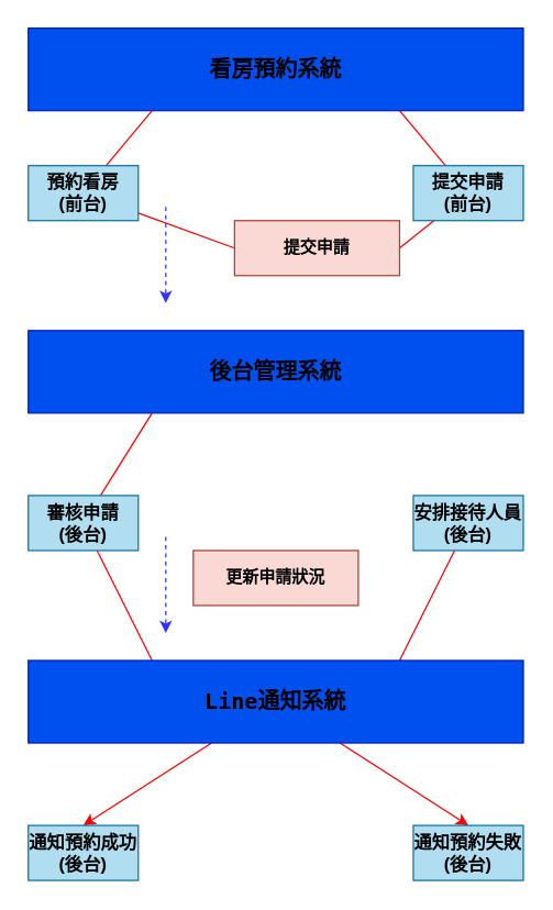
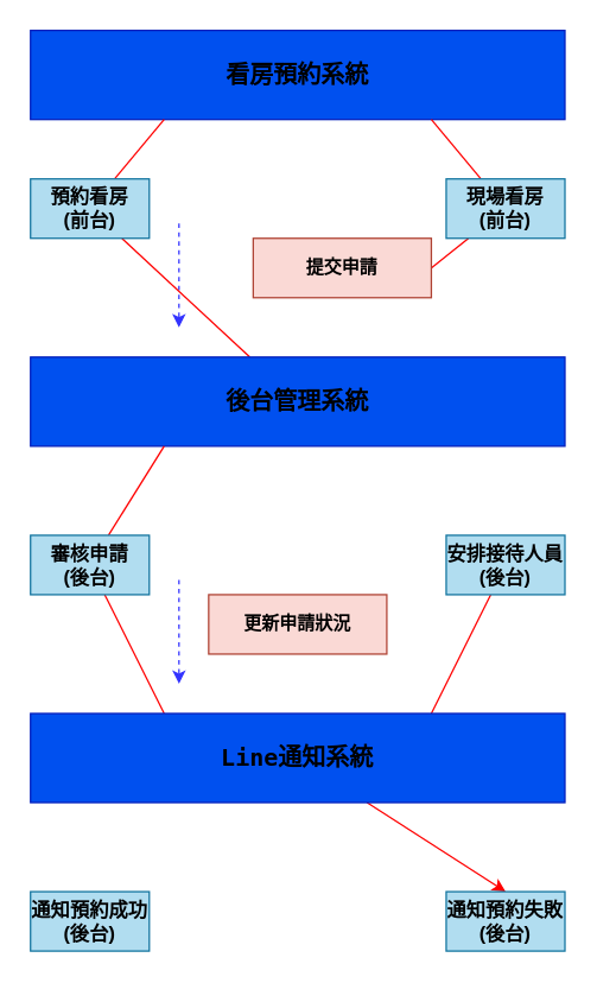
- <mxCell id="9" value="提交申請&lt;br style=&quot;font-size: 13px;&quot;&gt;(前台)" style="rounded=0;whiteSpace=wrap;html=1;fillColor=#b1ddf0;strokeColor=#10739e;fontColor=#000000;fontStyle=1;fontSize=13;labelBackgroundColor=none;" vertex="1" parent="1"><mxGeometry x="300" y="120" width="80" height="40" as="geometry" /></mxCell>
+ <mxCell id="9" value="現場看房&lt;br style=&quot;font-size: 13px;&quot;&gt;(前台)" style="rounded=0;whiteSpace=wrap;html=1;fillColor=#b1ddf0;strokeColor=#10739e;fontColor=#000000;fontStyle=1;fontSize=13;labelBackgroundColor=none;" vertex="1" parent="1"><mxGeometry x="300" y="120" width="80" height="40" as="geometry" /></mxCell>
- <mxCell id="5" style="edgeStyle=none;html=1;entryX=0;entryY=0.5;entryDx=0;entryDy=0;endArrow=none;endFill=0;strokeColor=#FF0000;" edge="1" parent="1" source="6" target="10"><mxGeometry relative="1" as="geometry" /></mxCell>
+ <mxCell id="5" style="edgeStyle=none;html=1;endArrow=none;endFill=0;strokeColor=#FF0000;" edge="1" parent="1" source="6" target="11"><mxGeometry relative="1" as="geometry" /></mxCell>
- <mxCell id="19" style="edgeStyle=none;html=1;entryX=0.5;entryY=0;entryDx=0;entryDy=0;endArrow=classic;endFill=1;strokeColor=#FF0000;" edge="1" parent="1" source="21" target="22"><mxGeometry relative="1" as="geometry" /></mxCell>
